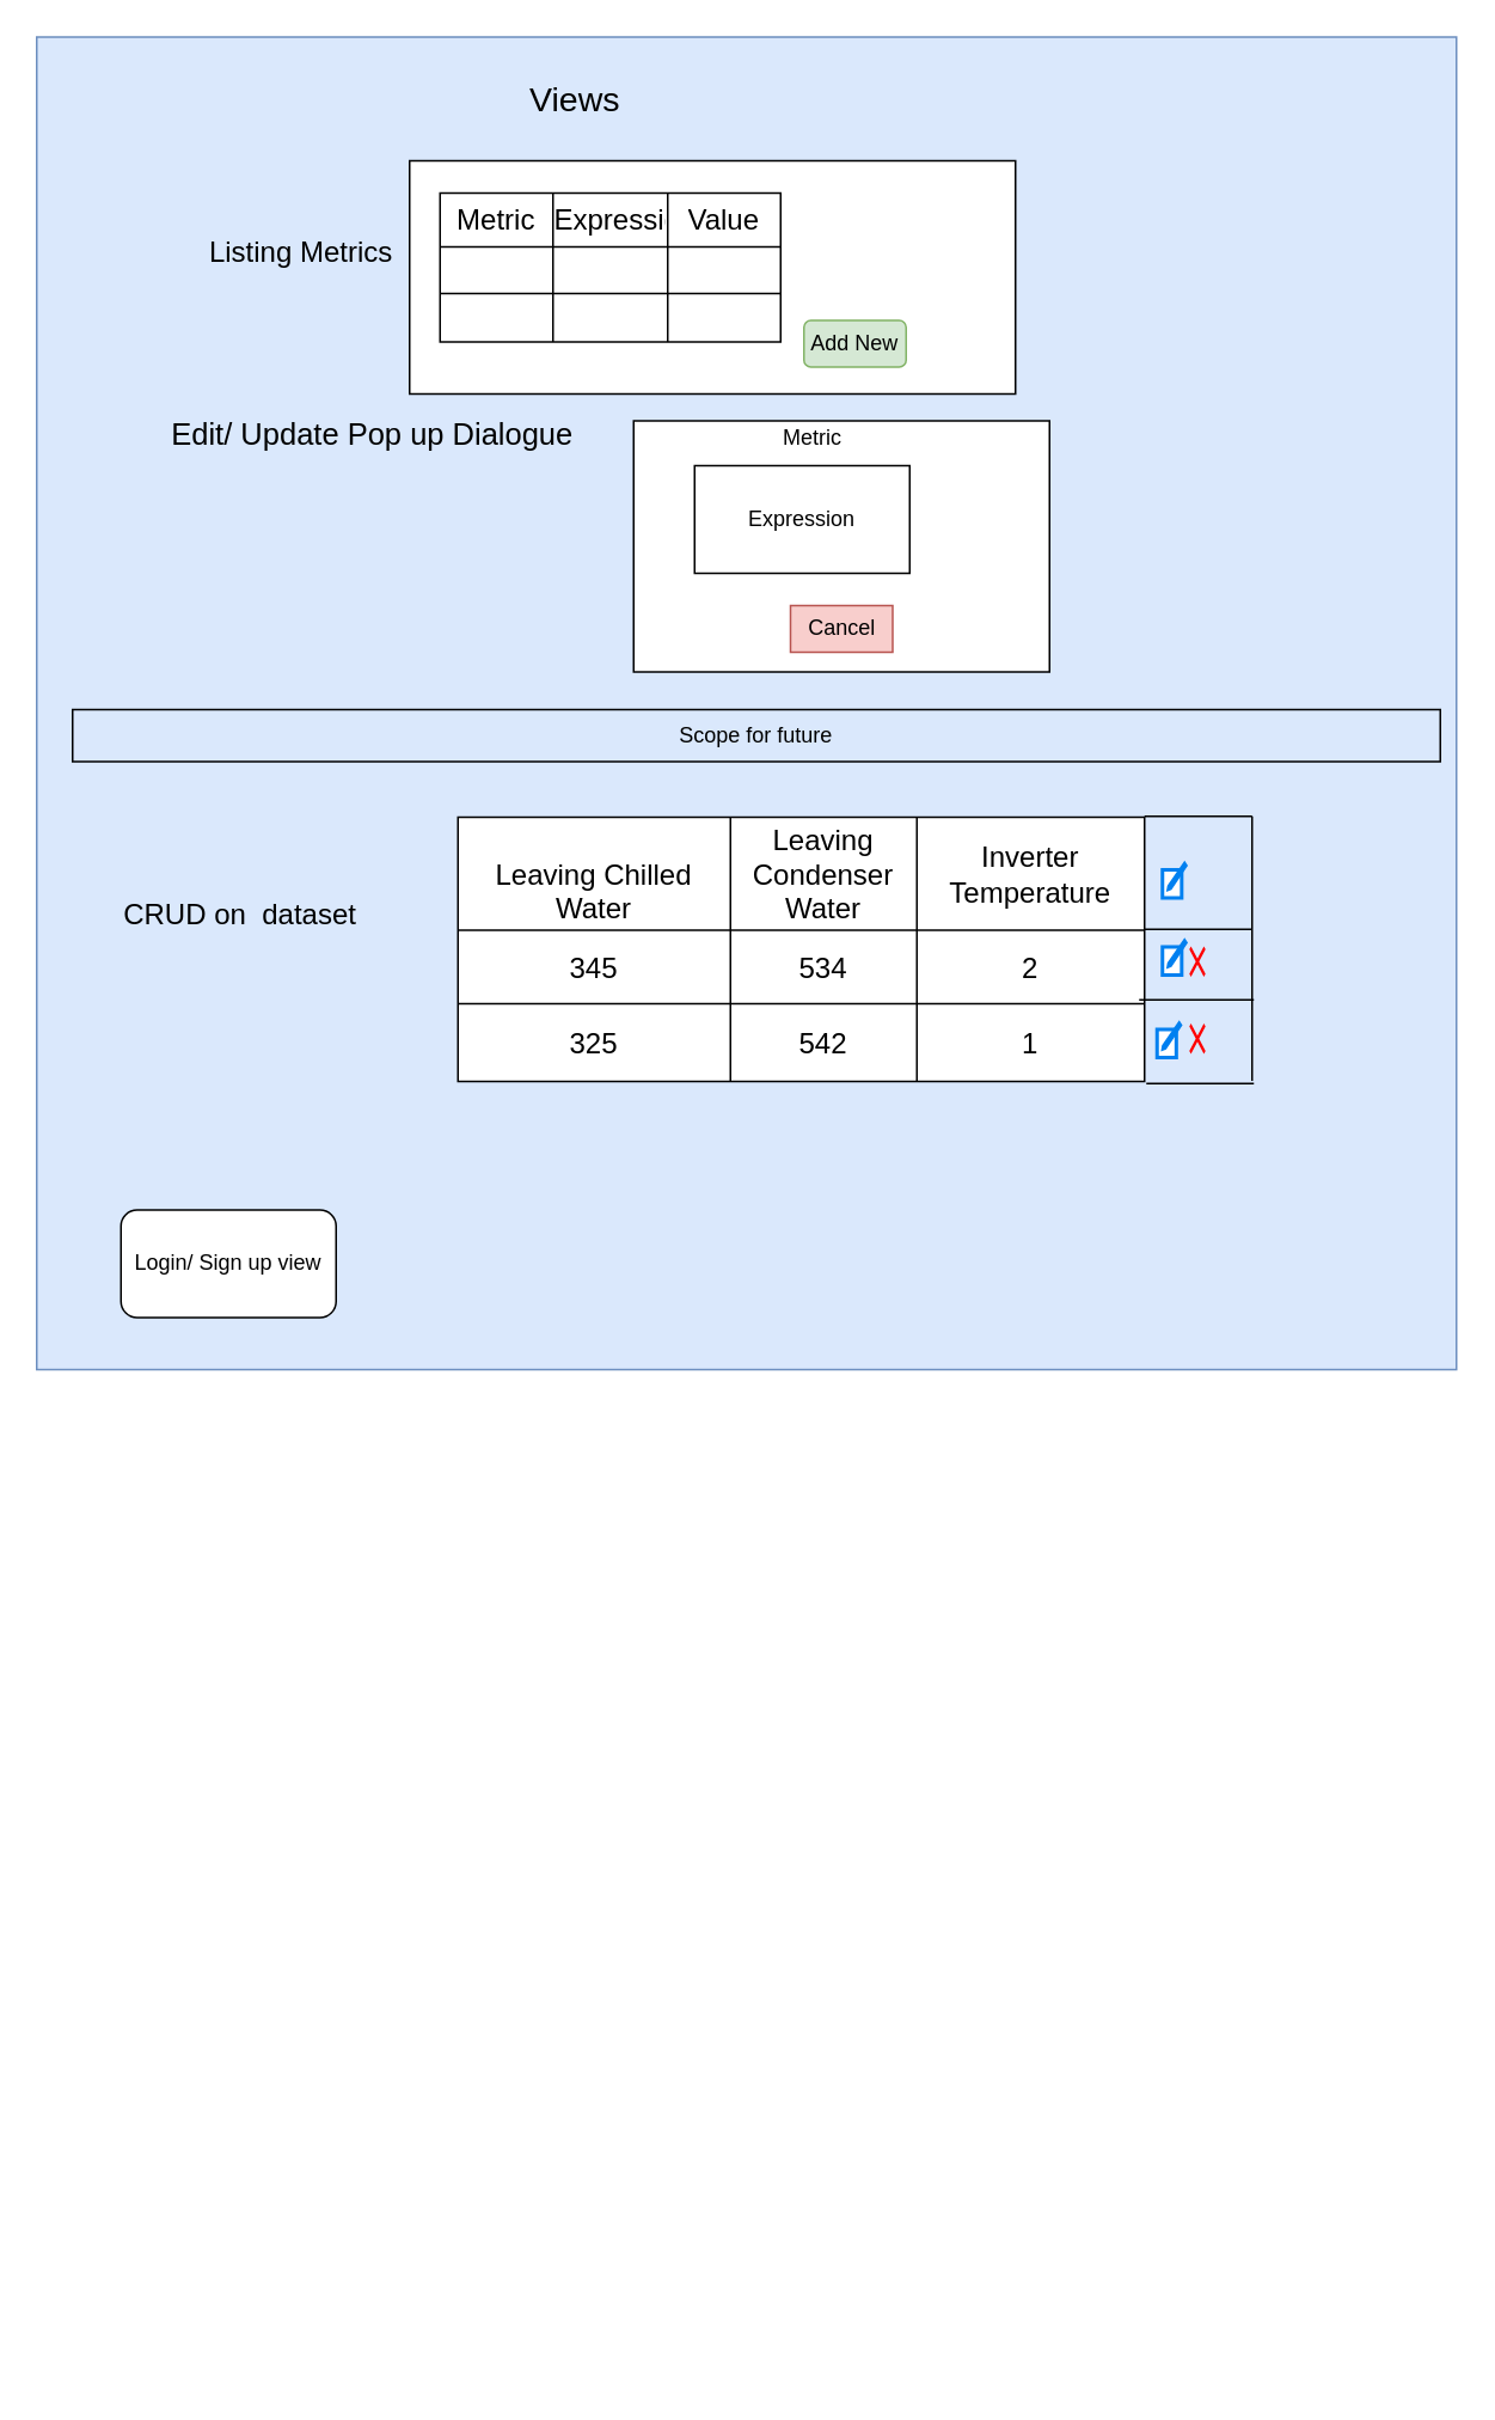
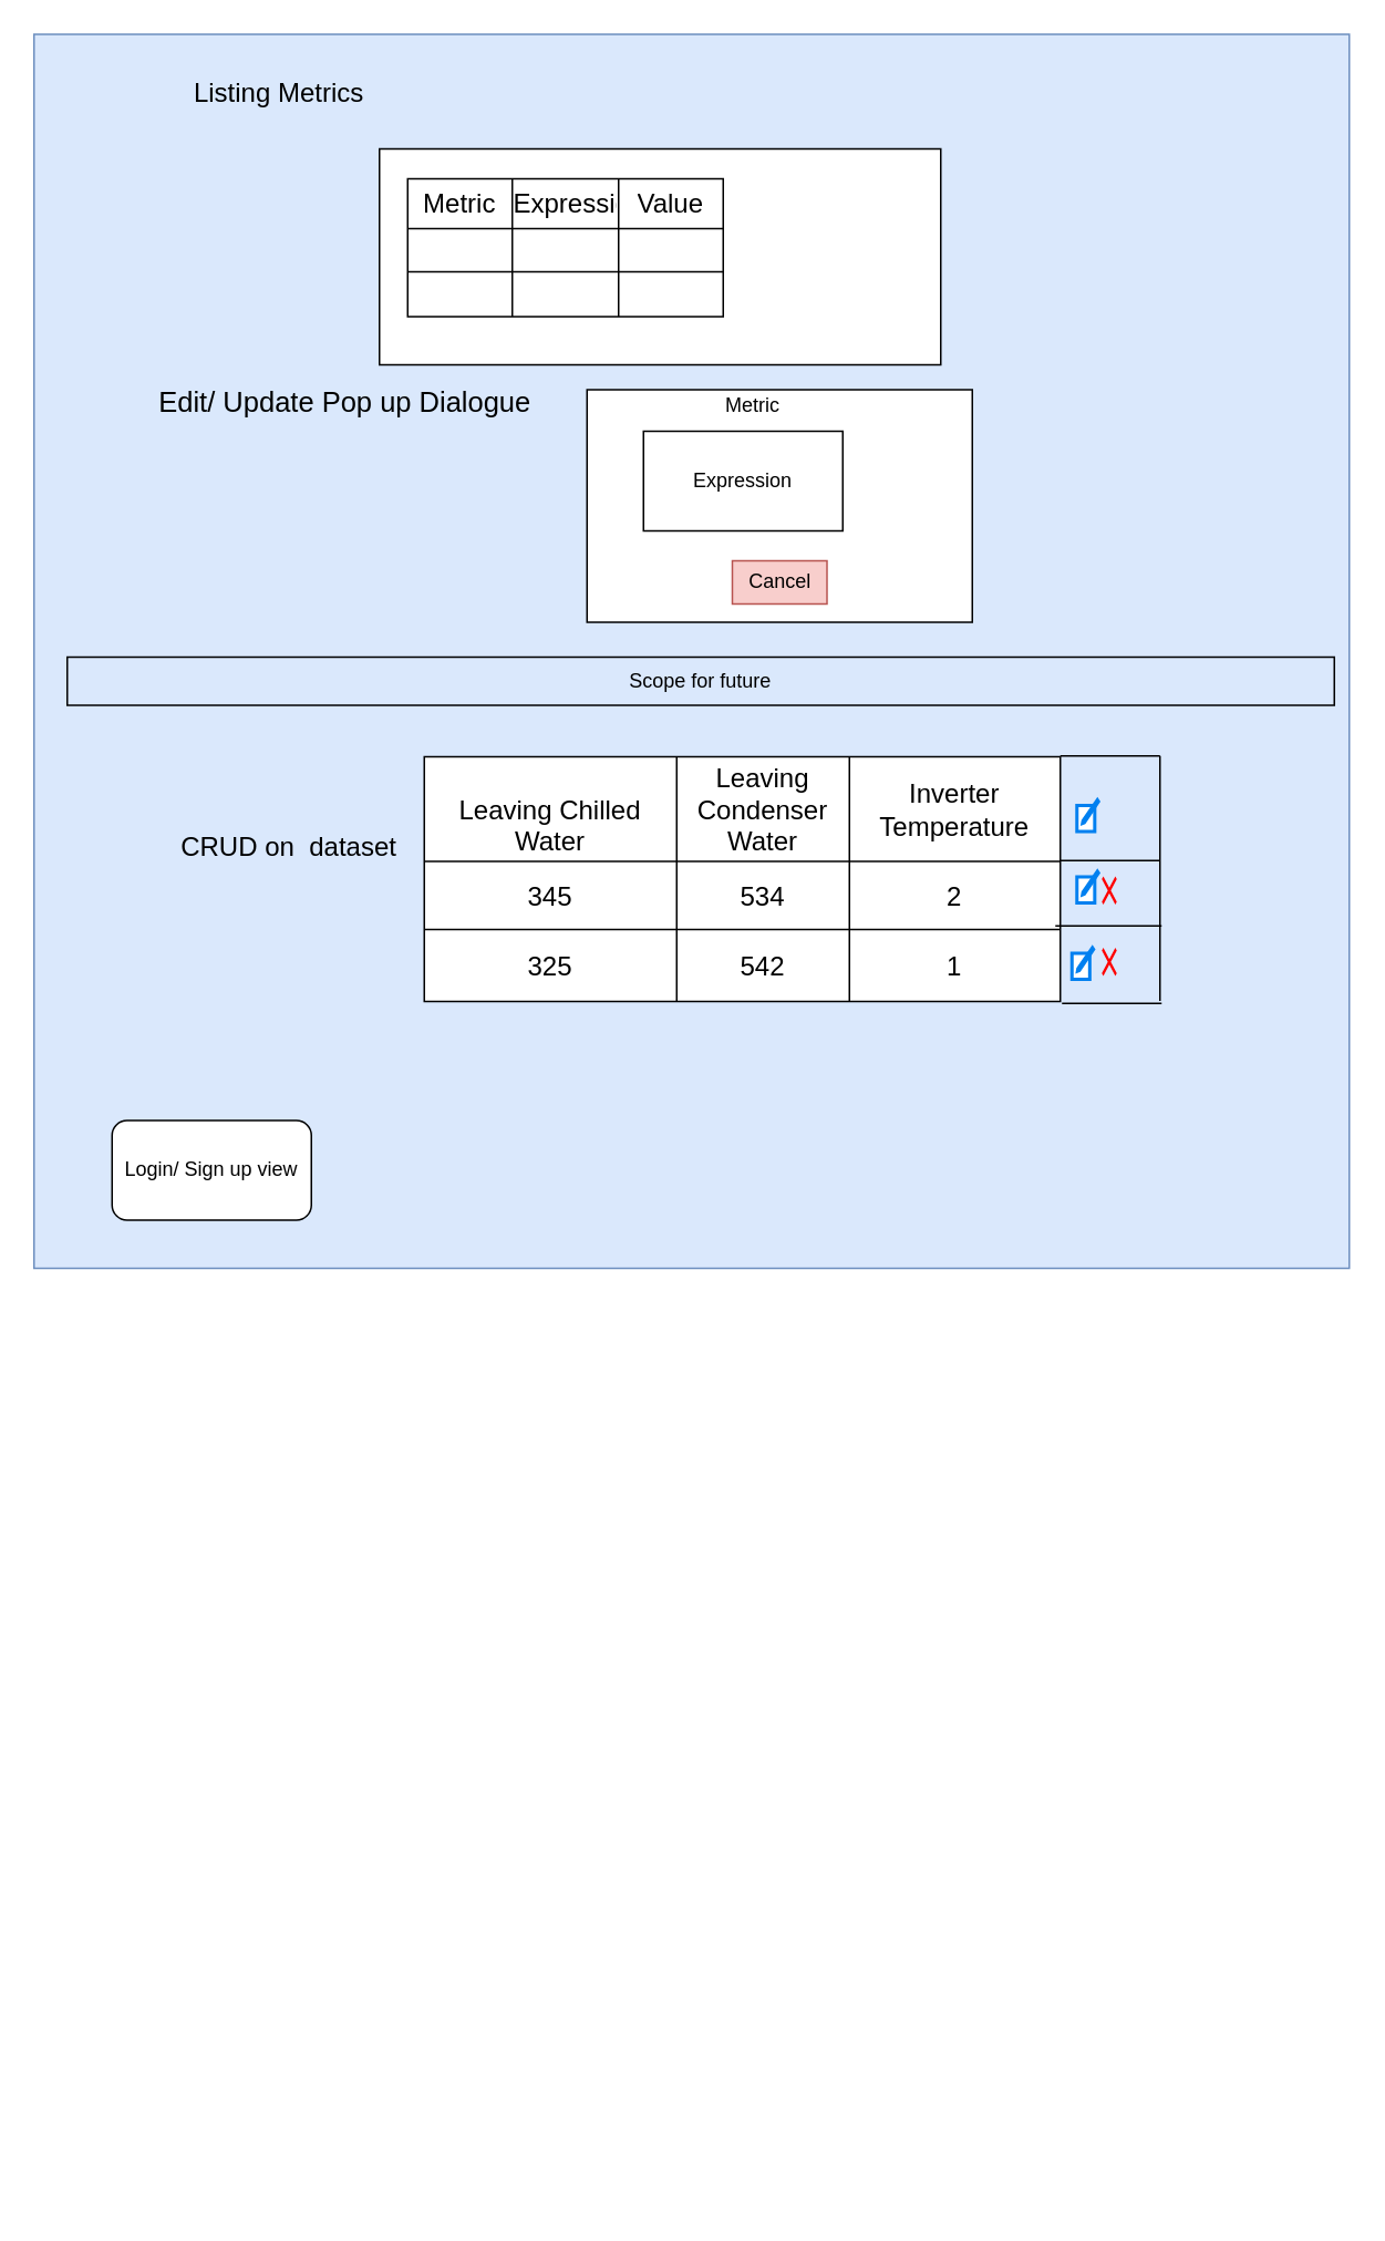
- <mxCell id="5" value="&lt;font style=&quot;font-size: 19px;&quot;&gt;Views&lt;/font&gt;" style="text;html=1;strokeColor=none;fillColor=none;align=center;verticalAlign=middle;whiteSpace=wrap;rounded=0;" parent="1" vertex="1"><mxGeometry x="254" y="32" width="133" height="48" as="geometry" /></mxCell>
- <mxCell id="19" value="&lt;span style=&quot;font-size: 16px;&quot;&gt;&amp;nbsp;Listing Metrics&lt;/span&gt;" style="text;html=1;align=center;verticalAlign=middle;resizable=0;points=[];autosize=1;strokeColor=none;fillColor=none;" parent="1" vertex="1"><mxGeometry x="102" y="124" width="125" height="31" as="geometry" /></mxCell>
+ <mxCell id="19" value="&lt;span style=&quot;font-size: 16px;&quot;&gt;&amp;nbsp;Listing Metrics&lt;/span&gt;" style="text;html=1;align=center;verticalAlign=middle;resizable=0;points=[];autosize=1;strokeColor=none;fillColor=none;" parent="1" vertex="1"><mxGeometry x="102" y="39" width="125" height="31" as="geometry" /></mxCell>
- <mxCell id="24" value="Add New" style="rounded=1;whiteSpace=wrap;html=1;fillColor=#d5e8d4;strokeColor=#82b366;" parent="1" vertex="1"><mxGeometry x="448" y="178" width="57" height="26" as="geometry" /></mxCell>
- <mxCell id="26" value="&lt;span style=&quot;font-size: 16px;&quot;&gt;&amp;nbsp;CRUD on&amp;nbsp; dataset&lt;/span&gt;" style="text;html=1;align=center;verticalAlign=middle;resizable=0;points=[];autosize=1;strokeColor=none;fillColor=none;" parent="1" vertex="1"><mxGeometry x="55" y="493" width="152" height="31" as="geometry" /></mxCell>
+ <mxCell id="26" value="&lt;span style=&quot;font-size: 16px;&quot;&gt;&amp;nbsp;CRUD on&amp;nbsp; dataset&lt;/span&gt;" style="text;html=1;align=center;verticalAlign=middle;resizable=0;points=[];autosize=1;strokeColor=none;fillColor=none;" parent="1" vertex="1"><mxGeometry x="95" y="493" width="152" height="31" as="geometry" /></mxCell>
